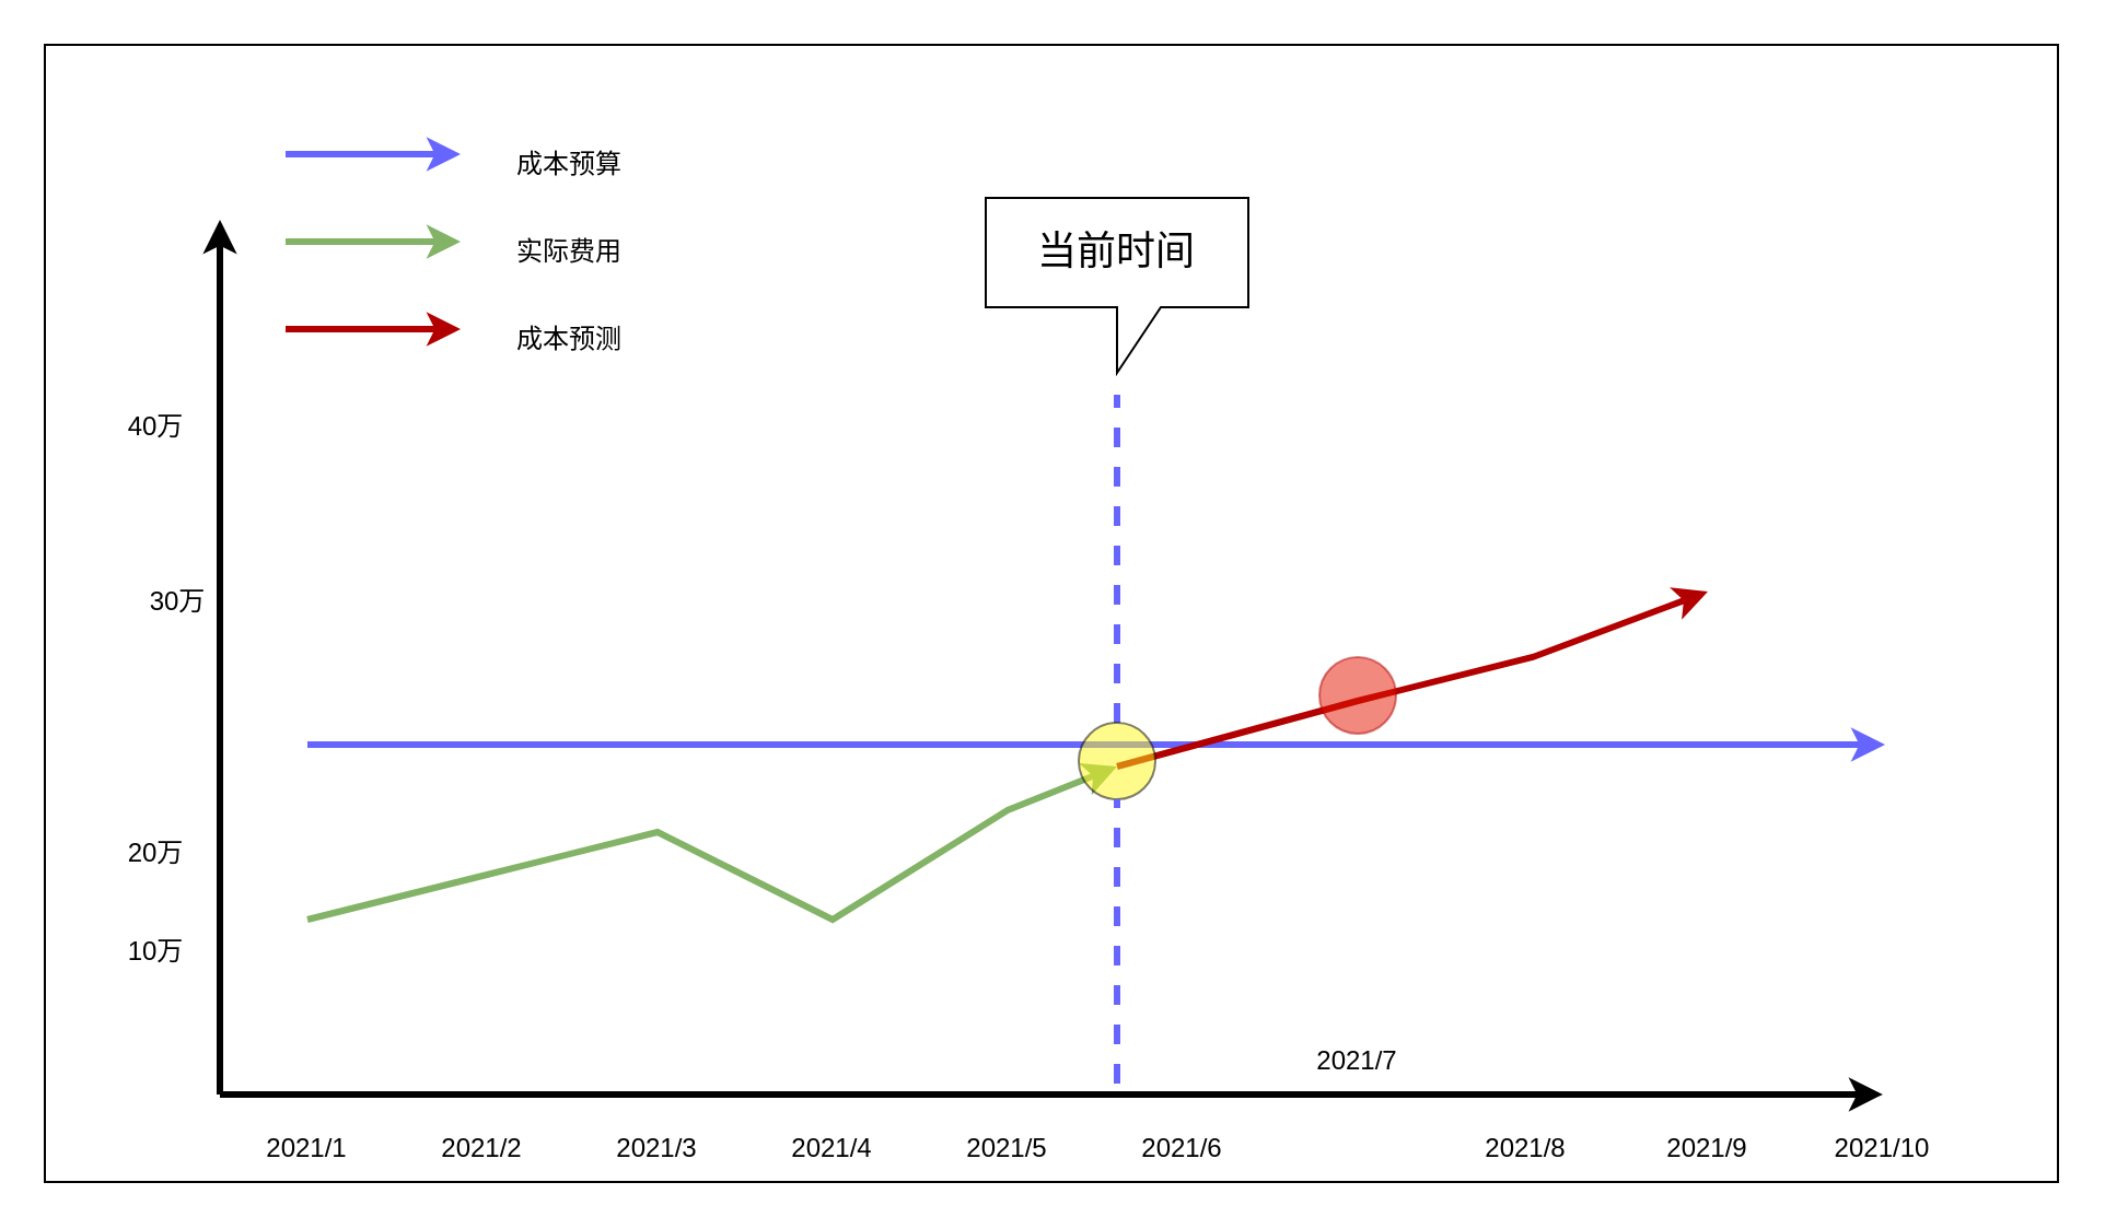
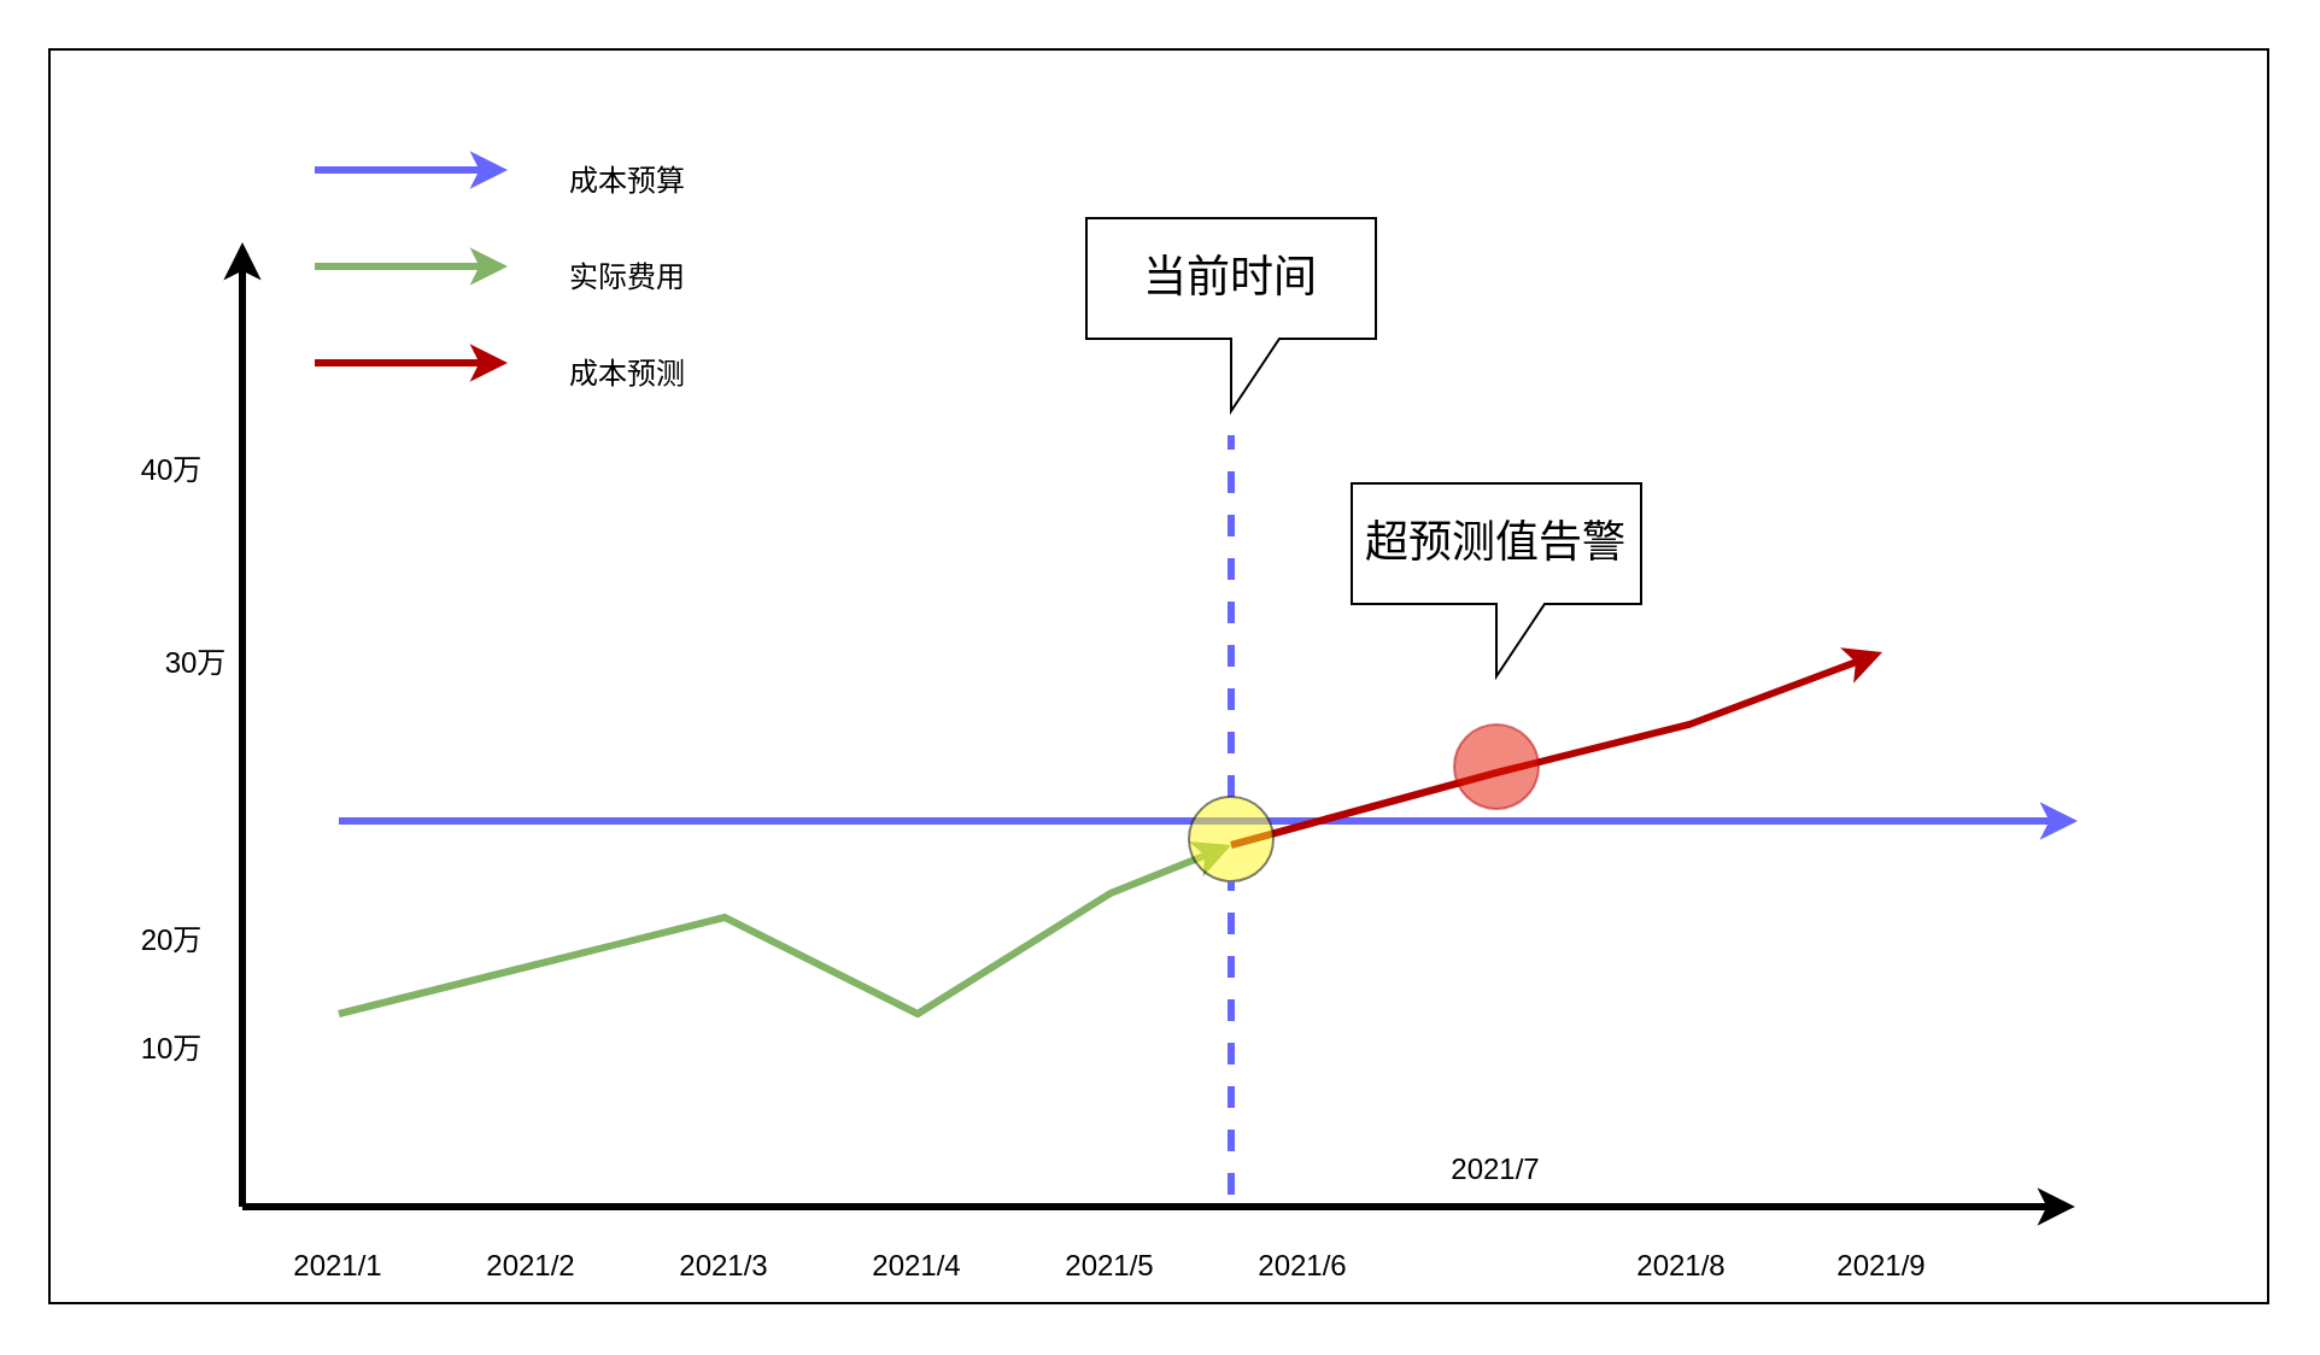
+ <mxCell id="22" value="&lt;font style=&quot;font-size: 18px&quot;&gt;超预测值告警&lt;/font&gt;" style="shape=callout;whiteSpace=wrap;html=1;perimeter=calloutPerimeter;" parent="1" vertex="1"><mxGeometry x="560" y="200" width="120" height="80" as="geometry" /></mxCell>
- <mxCell id="21" value="2021/10" style="text;html=1;strokeColor=none;fillColor=none;align=center;verticalAlign=middle;whiteSpace=wrap;rounded=0;" parent="1" vertex="1"><mxGeometry x="830" y="510" width="60" height="30" as="geometry" /></mxCell>
